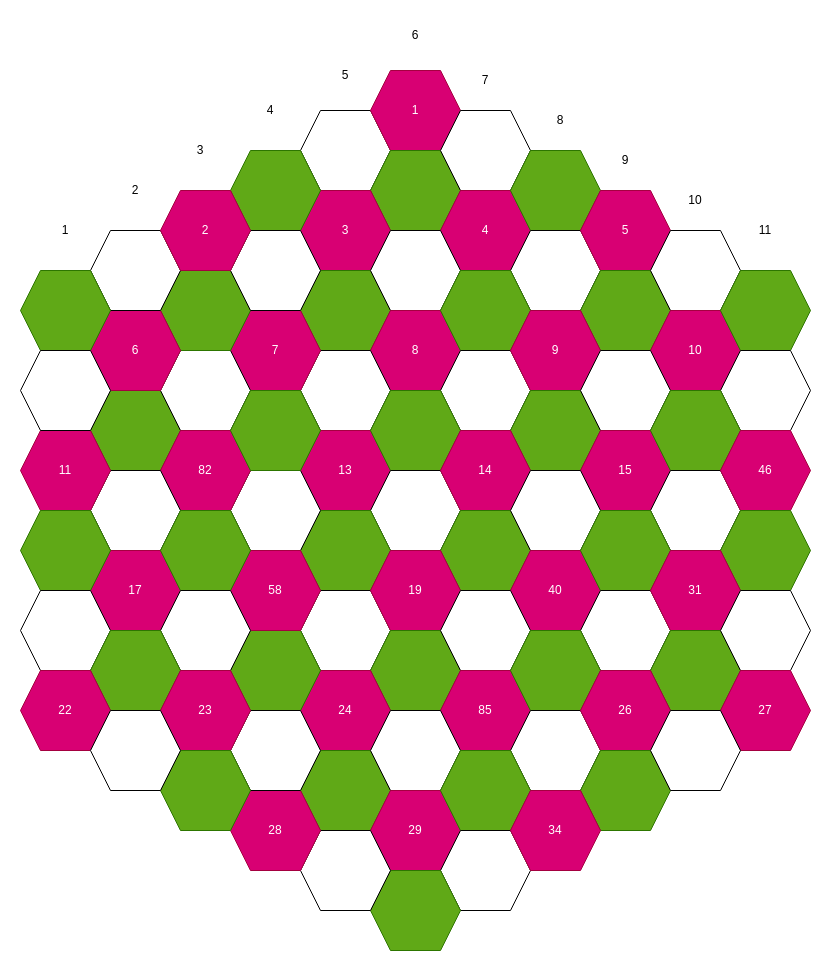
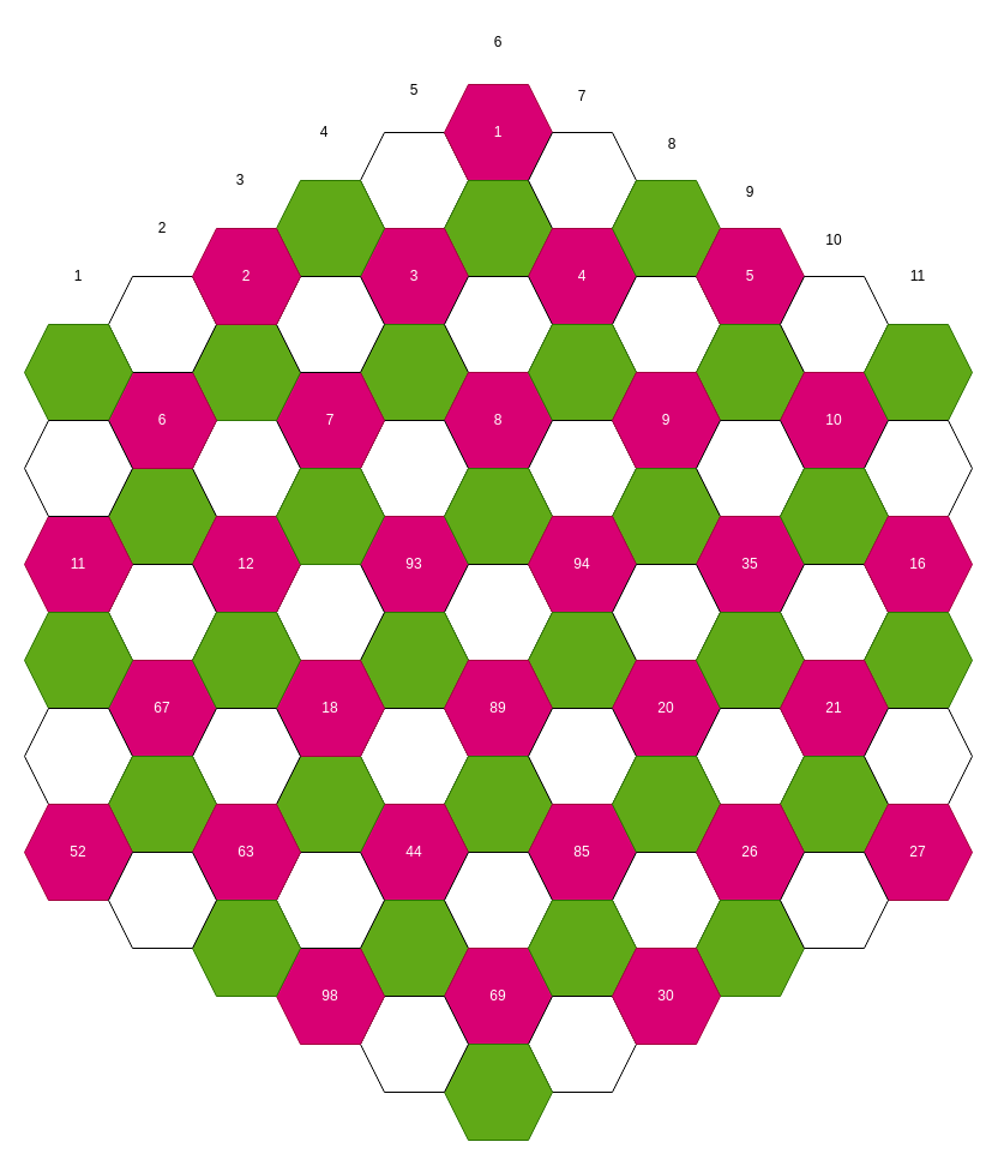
- <mxCell id="59" value="82" style="shape=hexagon;perimeter=hexagonPerimeter2;whiteSpace=wrap;html=1;fixedSize=1;fillColor=#d80073;fontColor=#ffffff;strokeColor=#A50040;" vertex="1" parent="1"><mxGeometry x="160" y="430" width="90" height="80" as="geometry" /></mxCell>
+ <mxCell id="59" value="12" style="shape=hexagon;perimeter=hexagonPerimeter2;whiteSpace=wrap;html=1;fixedSize=1;fillColor=#d80073;fontColor=#ffffff;strokeColor=#A50040;" vertex="1" parent="1"><mxGeometry x="160" y="430" width="90" height="80" as="geometry" /></mxCell>
- <mxCell id="32" value="13" style="shape=hexagon;perimeter=hexagonPerimeter2;whiteSpace=wrap;html=1;fixedSize=1;fillColor=#d80073;fontColor=#ffffff;strokeColor=#A50040;" vertex="1" parent="1"><mxGeometry x="300" y="430" width="90" height="80" as="geometry" /></mxCell>
+ <mxCell id="32" value="93" style="shape=hexagon;perimeter=hexagonPerimeter2;whiteSpace=wrap;html=1;fixedSize=1;fillColor=#d80073;fontColor=#ffffff;strokeColor=#A50040;" vertex="1" parent="1"><mxGeometry x="300" y="430" width="90" height="80" as="geometry" /></mxCell>
- <mxCell id="35" value="14" style="shape=hexagon;perimeter=hexagonPerimeter2;whiteSpace=wrap;html=1;fixedSize=1;fillColor=#d80073;fontColor=#ffffff;strokeColor=#A50040;" vertex="1" parent="1"><mxGeometry x="440" y="430" width="90" height="80" as="geometry" /></mxCell>
+ <mxCell id="35" value="94" style="shape=hexagon;perimeter=hexagonPerimeter2;whiteSpace=wrap;html=1;fixedSize=1;fillColor=#d80073;fontColor=#ffffff;strokeColor=#A50040;" vertex="1" parent="1"><mxGeometry x="440" y="430" width="90" height="80" as="geometry" /></mxCell>
- <mxCell id="25" value="15" style="shape=hexagon;perimeter=hexagonPerimeter2;whiteSpace=wrap;html=1;fixedSize=1;fillColor=#d80073;fontColor=#ffffff;strokeColor=#A50040;" vertex="1" parent="1"><mxGeometry x="580" y="430" width="90" height="80" as="geometry" /></mxCell>
+ <mxCell id="25" value="35" style="shape=hexagon;perimeter=hexagonPerimeter2;whiteSpace=wrap;html=1;fixedSize=1;fillColor=#d80073;fontColor=#ffffff;strokeColor=#A50040;" vertex="1" parent="1"><mxGeometry x="580" y="430" width="90" height="80" as="geometry" /></mxCell>
- <mxCell id="28" value="46" style="shape=hexagon;perimeter=hexagonPerimeter2;whiteSpace=wrap;html=1;fixedSize=1;fillColor=#d80073;fontColor=#ffffff;strokeColor=#A50040;" vertex="1" parent="1"><mxGeometry x="720" y="430" width="90" height="80" as="geometry" /></mxCell>
+ <mxCell id="28" value="16" style="shape=hexagon;perimeter=hexagonPerimeter2;whiteSpace=wrap;html=1;fixedSize=1;fillColor=#d80073;fontColor=#ffffff;strokeColor=#A50040;" vertex="1" parent="1"><mxGeometry x="720" y="430" width="90" height="80" as="geometry" /></mxCell>
- <mxCell id="72" value="17" style="shape=hexagon;perimeter=hexagonPerimeter2;whiteSpace=wrap;html=1;fixedSize=1;fillColor=#d80073;fontColor=#ffffff;strokeColor=#A50040;" vertex="1" parent="1"><mxGeometry x="90" y="550" width="90" height="80" as="geometry" /></mxCell>
+ <mxCell id="72" value="67" style="shape=hexagon;perimeter=hexagonPerimeter2;whiteSpace=wrap;html=1;fixedSize=1;fillColor=#d80073;fontColor=#ffffff;strokeColor=#A50040;" vertex="1" parent="1"><mxGeometry x="90" y="550" width="90" height="80" as="geometry" /></mxCell>
- <mxCell id="70" value="58" style="shape=hexagon;perimeter=hexagonPerimeter2;whiteSpace=wrap;html=1;fixedSize=1;fillColor=#d80073;fontColor=#ffffff;strokeColor=#A50040;" vertex="1" parent="1"><mxGeometry x="230" y="550" width="90" height="80" as="geometry" /></mxCell>
+ <mxCell id="70" value="18" style="shape=hexagon;perimeter=hexagonPerimeter2;whiteSpace=wrap;html=1;fixedSize=1;fillColor=#d80073;fontColor=#ffffff;strokeColor=#A50040;" vertex="1" parent="1"><mxGeometry x="230" y="550" width="90" height="80" as="geometry" /></mxCell>
- <mxCell id="48" value="19" style="shape=hexagon;perimeter=hexagonPerimeter2;whiteSpace=wrap;html=1;fixedSize=1;fillColor=#d80073;fontColor=#ffffff;strokeColor=#A50040;" vertex="1" parent="1"><mxGeometry x="370" y="550" width="90" height="80" as="geometry" /></mxCell>
+ <mxCell id="48" value="89" style="shape=hexagon;perimeter=hexagonPerimeter2;whiteSpace=wrap;html=1;fixedSize=1;fillColor=#d80073;fontColor=#ffffff;strokeColor=#A50040;" vertex="1" parent="1"><mxGeometry x="370" y="550" width="90" height="80" as="geometry" /></mxCell>
- <mxCell id="38" value="40" style="shape=hexagon;perimeter=hexagonPerimeter2;whiteSpace=wrap;html=1;fixedSize=1;fillColor=#d80073;fontColor=#ffffff;strokeColor=#A50040;" vertex="1" parent="1"><mxGeometry x="510" y="550" width="90" height="80" as="geometry" /></mxCell>
+ <mxCell id="38" value="20" style="shape=hexagon;perimeter=hexagonPerimeter2;whiteSpace=wrap;html=1;fixedSize=1;fillColor=#d80073;fontColor=#ffffff;strokeColor=#A50040;" vertex="1" parent="1"><mxGeometry x="510" y="550" width="90" height="80" as="geometry" /></mxCell>
- <mxCell id="41" value="31" style="shape=hexagon;perimeter=hexagonPerimeter2;whiteSpace=wrap;html=1;fixedSize=1;fillColor=#d80073;fontColor=#ffffff;strokeColor=#A50040;" vertex="1" parent="1"><mxGeometry x="650" y="550" width="90" height="80" as="geometry" /></mxCell>
+ <mxCell id="41" value="21" style="shape=hexagon;perimeter=hexagonPerimeter2;whiteSpace=wrap;html=1;fixedSize=1;fillColor=#d80073;fontColor=#ffffff;strokeColor=#A50040;" vertex="1" parent="1"><mxGeometry x="650" y="550" width="90" height="80" as="geometry" /></mxCell>
- <mxCell id="91" value="22" style="shape=hexagon;perimeter=hexagonPerimeter2;whiteSpace=wrap;html=1;fixedSize=1;fillColor=#d80073;fontColor=#ffffff;strokeColor=#A50040;" vertex="1" parent="1"><mxGeometry x="20" y="670" width="90" height="80" as="geometry" /></mxCell>
+ <mxCell id="91" value="52" style="shape=hexagon;perimeter=hexagonPerimeter2;whiteSpace=wrap;html=1;fixedSize=1;fillColor=#d80073;fontColor=#ffffff;strokeColor=#A50040;" vertex="1" parent="1"><mxGeometry x="20" y="670" width="90" height="80" as="geometry" /></mxCell>
- <mxCell id="89" value="23" style="shape=hexagon;perimeter=hexagonPerimeter2;whiteSpace=wrap;html=1;fixedSize=1;fillColor=#d80073;fontColor=#ffffff;strokeColor=#A50040;" vertex="1" parent="1"><mxGeometry x="160" y="670" width="90" height="80" as="geometry" /></mxCell>
+ <mxCell id="89" value="63" style="shape=hexagon;perimeter=hexagonPerimeter2;whiteSpace=wrap;html=1;fixedSize=1;fillColor=#d80073;fontColor=#ffffff;strokeColor=#A50040;" vertex="1" parent="1"><mxGeometry x="160" y="670" width="90" height="80" as="geometry" /></mxCell>
- <mxCell id="60" value="24" style="shape=hexagon;perimeter=hexagonPerimeter2;whiteSpace=wrap;html=1;fixedSize=1;fillColor=#d80073;fontColor=#ffffff;strokeColor=#A50040;" vertex="1" parent="1"><mxGeometry x="300" y="670" width="90" height="80" as="geometry" /></mxCell>
+ <mxCell id="60" value="44" style="shape=hexagon;perimeter=hexagonPerimeter2;whiteSpace=wrap;html=1;fixedSize=1;fillColor=#d80073;fontColor=#ffffff;strokeColor=#A50040;" vertex="1" parent="1"><mxGeometry x="300" y="670" width="90" height="80" as="geometry" /></mxCell>
- <mxCell id="76" value="28" style="shape=hexagon;perimeter=hexagonPerimeter2;whiteSpace=wrap;html=1;fixedSize=1;fillColor=#d80073;fontColor=#ffffff;strokeColor=#A50040;" vertex="1" parent="1"><mxGeometry x="230" y="790" width="90" height="80" as="geometry" /></mxCell>
+ <mxCell id="76" value="98" style="shape=hexagon;perimeter=hexagonPerimeter2;whiteSpace=wrap;html=1;fixedSize=1;fillColor=#d80073;fontColor=#ffffff;strokeColor=#A50040;" vertex="1" parent="1"><mxGeometry x="230" y="790" width="90" height="80" as="geometry" /></mxCell>
- <mxCell id="64" value="29" style="shape=hexagon;perimeter=hexagonPerimeter2;whiteSpace=wrap;html=1;fixedSize=1;fillColor=#d80073;fontColor=#ffffff;strokeColor=#A50040;" vertex="1" parent="1"><mxGeometry x="370" y="790" width="90" height="80" as="geometry" /></mxCell>
+ <mxCell id="64" value="69" style="shape=hexagon;perimeter=hexagonPerimeter2;whiteSpace=wrap;html=1;fixedSize=1;fillColor=#d80073;fontColor=#ffffff;strokeColor=#A50040;" vertex="1" parent="1"><mxGeometry x="370" y="790" width="90" height="80" as="geometry" /></mxCell>
- <mxCell id="67" value="34" style="shape=hexagon;perimeter=hexagonPerimeter2;whiteSpace=wrap;html=1;fixedSize=1;fillColor=#d80073;fontColor=#ffffff;strokeColor=#A50040;" vertex="1" parent="1"><mxGeometry x="510" y="790" width="90" height="80" as="geometry" /></mxCell>
+ <mxCell id="67" value="30" style="shape=hexagon;perimeter=hexagonPerimeter2;whiteSpace=wrap;html=1;fixedSize=1;fillColor=#d80073;fontColor=#ffffff;strokeColor=#A50040;" vertex="1" parent="1"><mxGeometry x="510" y="790" width="90" height="80" as="geometry" /></mxCell>
